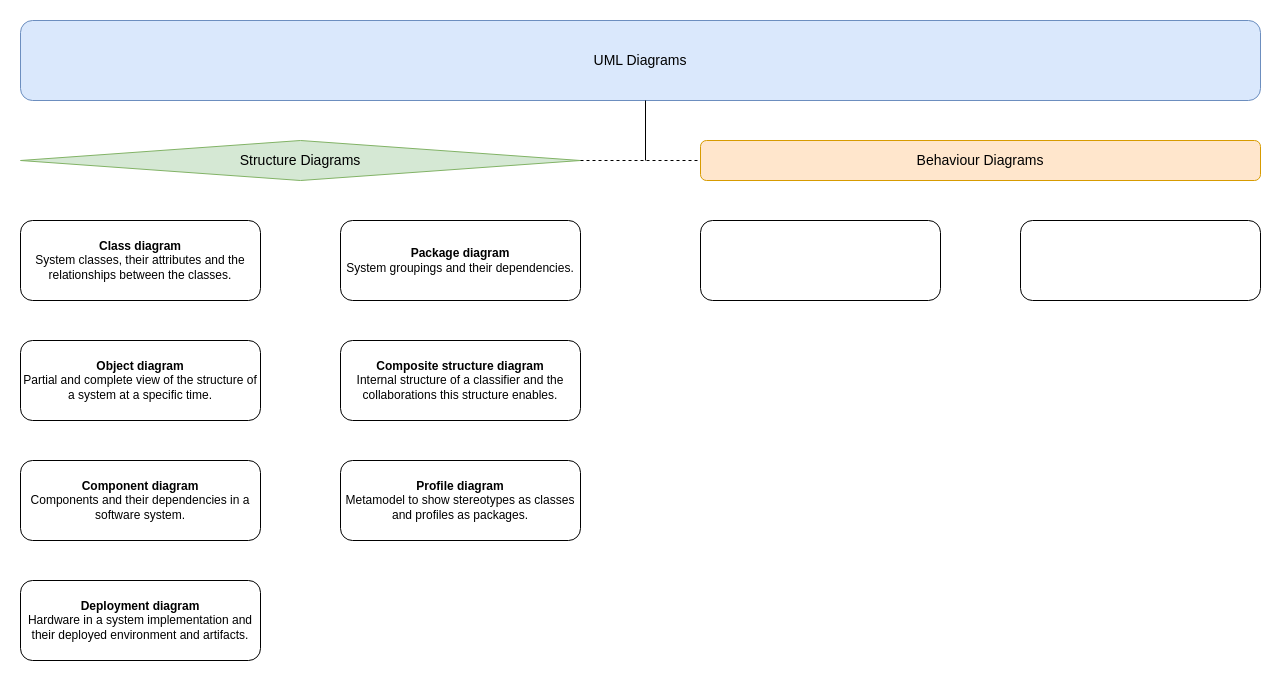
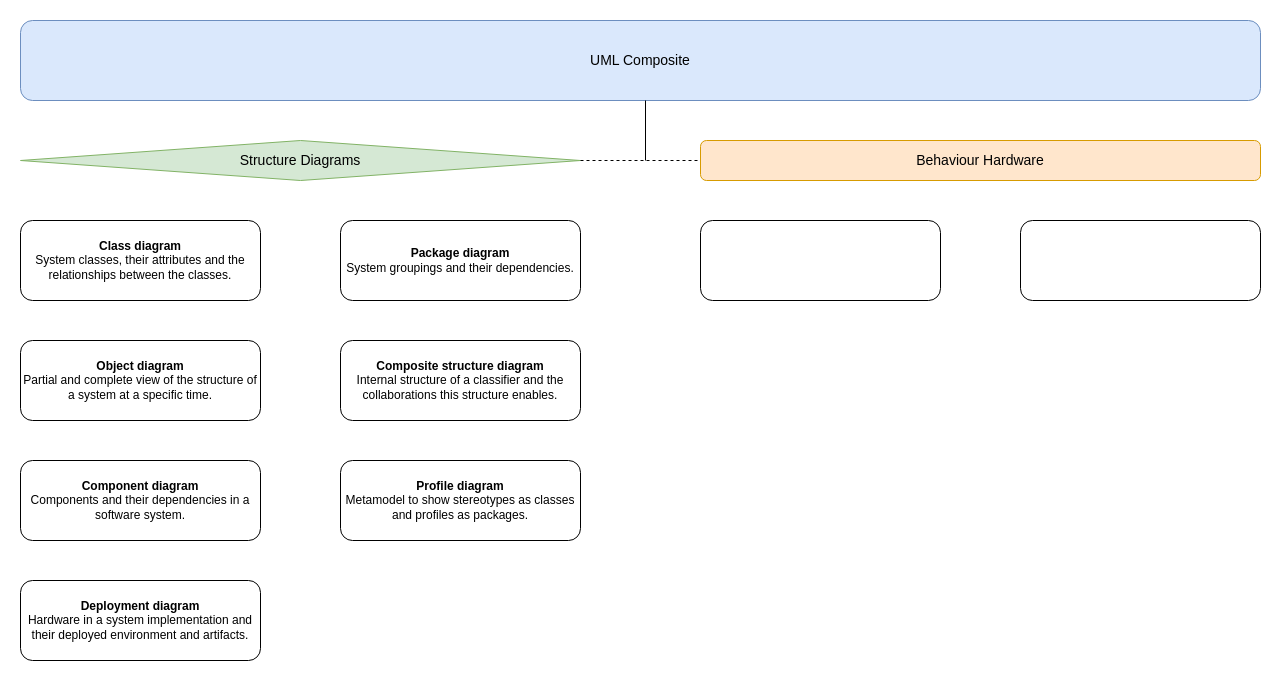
- <mxCell id="2" value="&lt;div&gt;&lt;font style=&quot;font-size: 14px;&quot;&gt;UML Diagrams&lt;/font&gt;&lt;/div&gt;" style="rounded=1;whiteSpace=wrap;html=1;fillColor=#dae8fc;strokeColor=#6c8ebf;" vertex="1" parent="1"><mxGeometry x="20" y="20" width="1240" height="80" as="geometry" /></mxCell>
+ <mxCell id="2" value="&lt;div&gt;&lt;font style=&quot;font-size: 14px;&quot;&gt;UML Composite&lt;/font&gt;&lt;/div&gt;" style="rounded=1;whiteSpace=wrap;html=1;fillColor=#dae8fc;strokeColor=#6c8ebf;" vertex="1" parent="1"><mxGeometry x="20" y="20" width="1240" height="80" as="geometry" /></mxCell>
- <mxCell id="4" value="&lt;font style=&quot;font-size: 14px;&quot;&gt;Behaviour Diagrams&lt;/font&gt;" style="rounded=1;whiteSpace=wrap;html=1;fillColor=#ffe6cc;strokeColor=#d79b00;" vertex="1" parent="1"><mxGeometry x="700" y="140" width="560" height="40" as="geometry" /></mxCell>
+ <mxCell id="4" value="&lt;font style=&quot;font-size: 14px;&quot;&gt;Behaviour Hardware&lt;/font&gt;" style="rounded=1;whiteSpace=wrap;html=1;fillColor=#ffe6cc;strokeColor=#d79b00;" vertex="1" parent="1"><mxGeometry x="700" y="140" width="560" height="40" as="geometry" /></mxCell>
